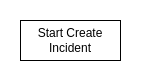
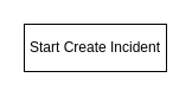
- <mxCell id="2" value="Start Create Incident" style="rounded=0;whiteSpace=wrap;html=1;" vertex="1" parent="1"><mxGeometry x="20" y="20" width="100" height="40" as="geometry" /></mxCell>
+ <mxCell id="2" value="Start Create Incident" style="rounded=0;whiteSpace=wrap;html=1;" vertex="1" parent="1"><mxGeometry x="20" y="20" width="120" height="40" as="geometry" /></mxCell>
